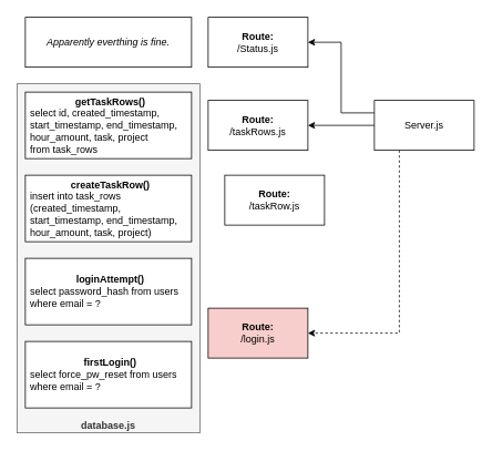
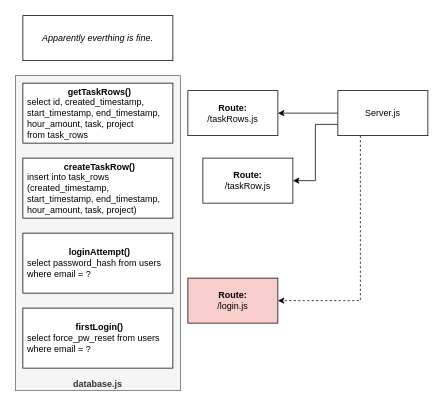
- <mxCell id="7" value="&lt;div&gt;&lt;b&gt;Route:&lt;/b&gt;&lt;/div&gt;&lt;div&gt;/Status.js&lt;/div&gt;" style="rounded=0;whiteSpace=wrap;html=1;" parent="1" vertex="1"><mxGeometry x="250" y="20" width="120" height="60" as="geometry" /></mxCell>
- <mxCell id="3" style="edgeStyle=orthogonalEdgeStyle;rounded=0;orthogonalLoop=1;jettySize=auto;html=1;exitX=0;exitY=0.25;exitDx=0;exitDy=0;entryX=1;entryY=0.5;entryDx=0;entryDy=0;" parent="1" source="6" target="7" edge="1"><mxGeometry relative="1" as="geometry" /></mxCell>
+ <mxCell id="4" style="edgeStyle=orthogonalEdgeStyle;rounded=0;orthogonalLoop=1;jettySize=auto;html=1;exitX=0;exitY=0.75;exitDx=0;exitDy=0;entryX=1;entryY=0.5;entryDx=0;entryDy=0;" parent="1" source="6" target="9" edge="1"><mxGeometry relative="1" as="geometry" /></mxCell>
